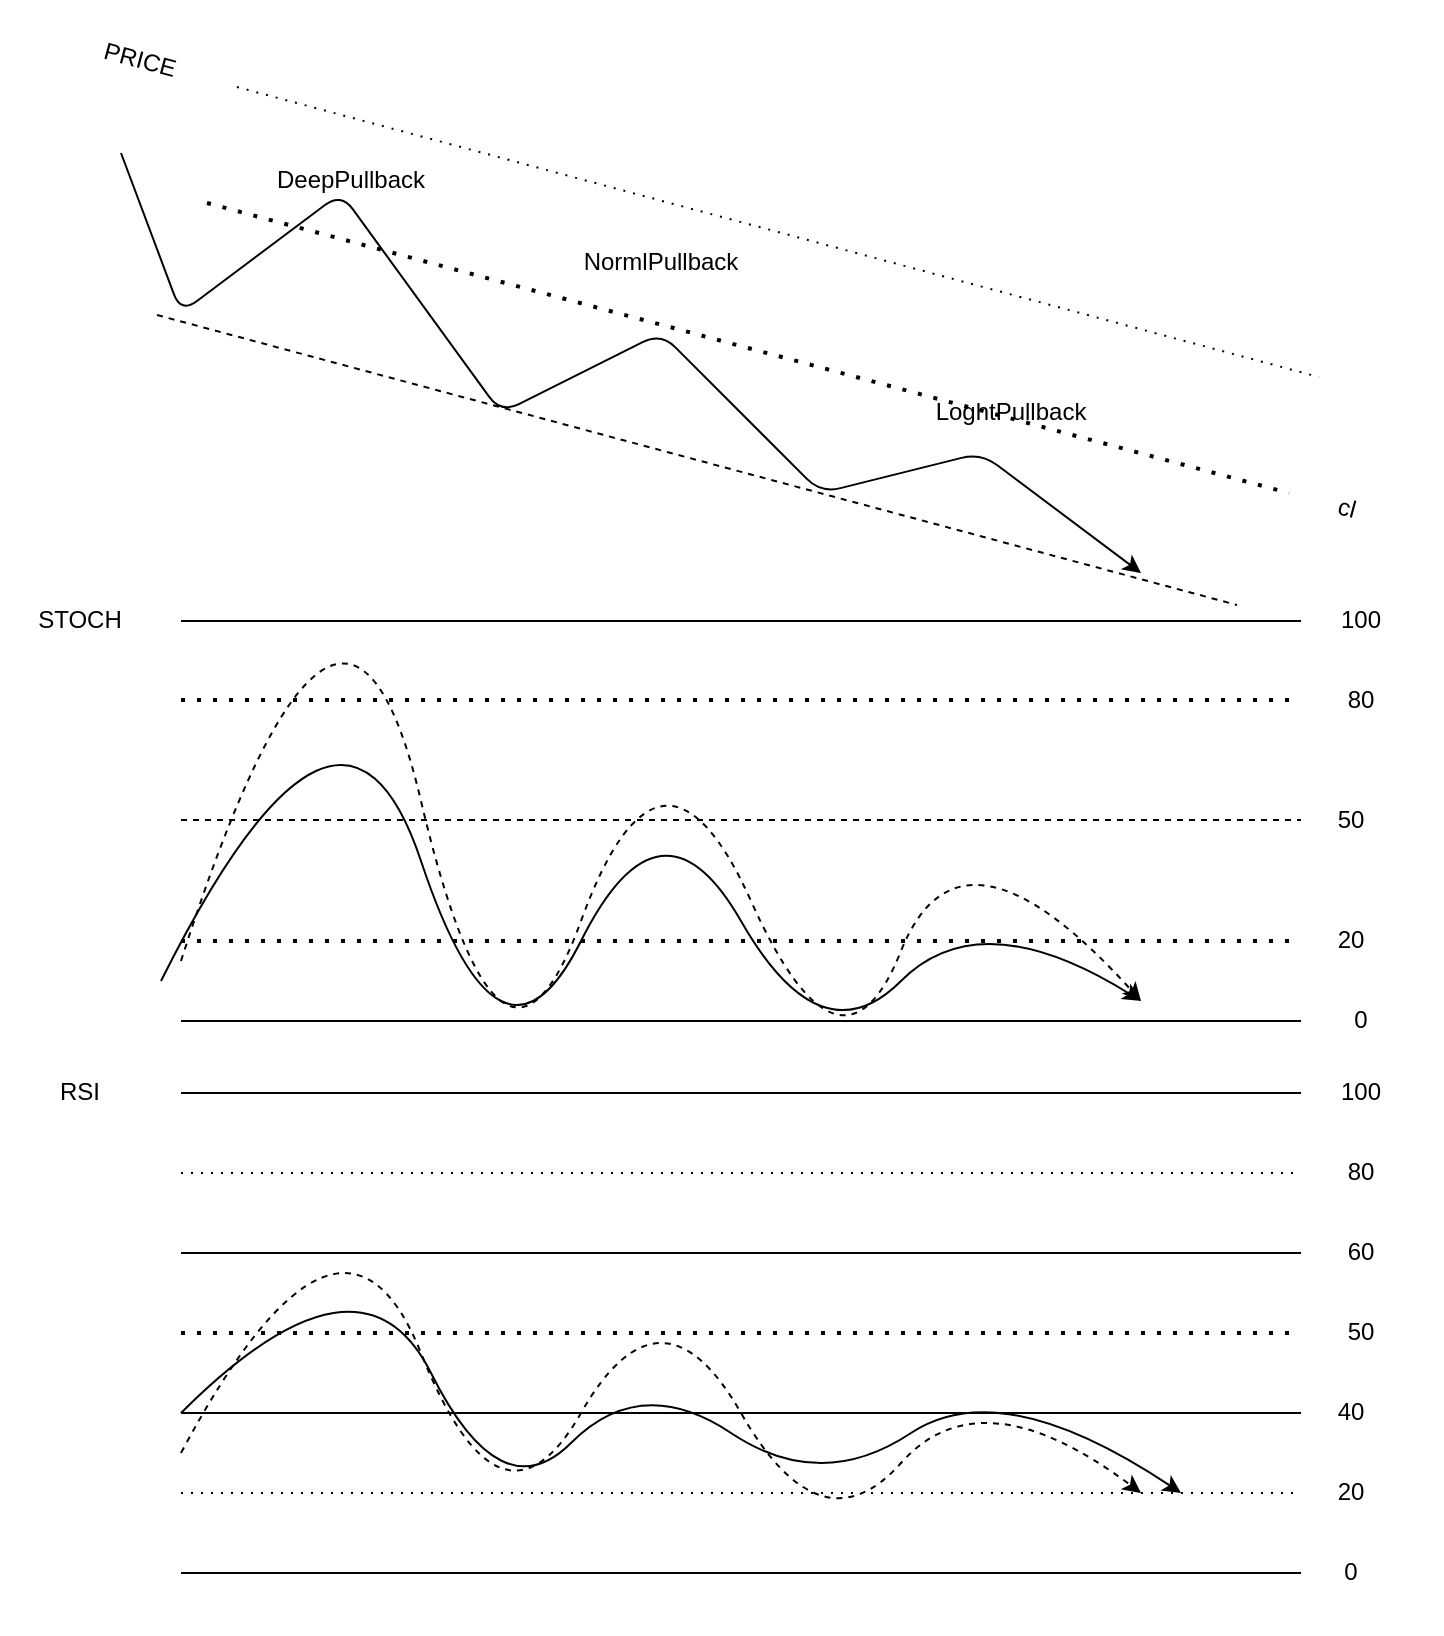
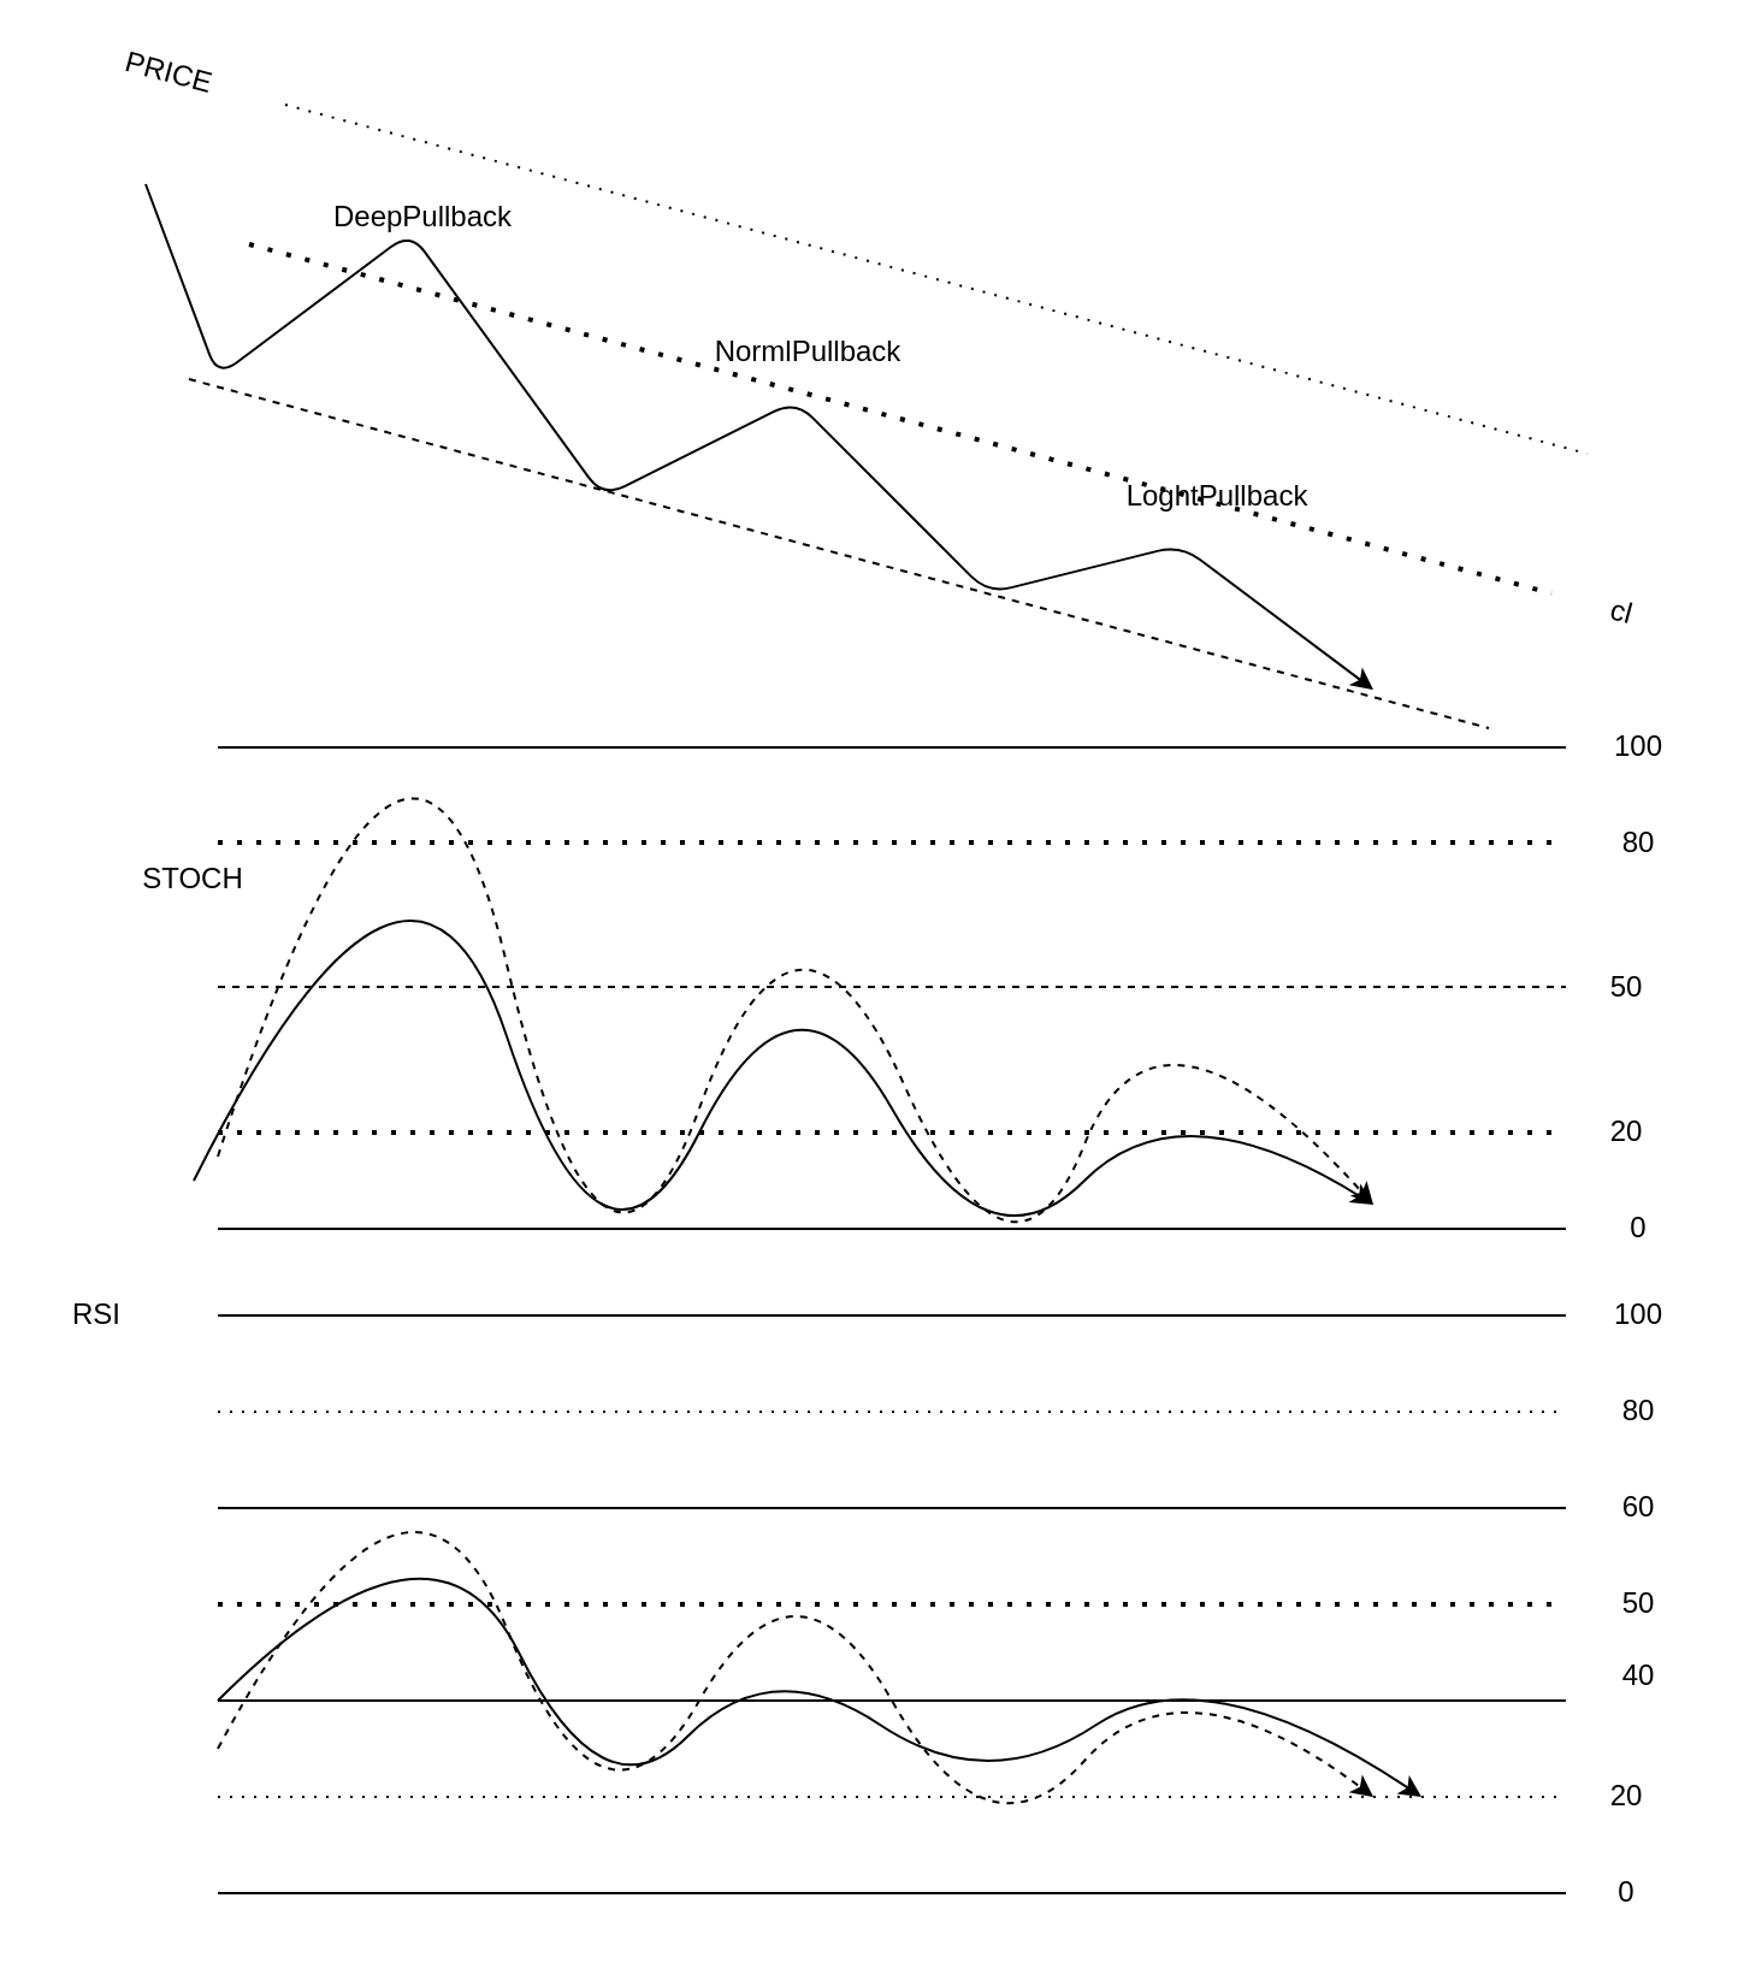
- <mxCell id="43" value="NormlPullback" style="text;html=1;align=center;verticalAlign=middle;resizable=0;points=[];autosize=1;strokeColor=none;" vertex="1" parent="1"><mxGeometry x="285" y="121" width="90" height="20" as="geometry" /></mxCell>
+ <mxCell id="43" value="NormlPullback" style="text;html=1;align=center;verticalAlign=middle;resizable=0;points=[];autosize=1;strokeColor=none;" vertex="1" parent="1"><mxGeometry x="290" y="136" width="90" height="20" as="geometry" /></mxCell>
- <mxCell id="13" value="STOCH" style="text;html=1;strokeColor=none;fillColor=none;align=center;verticalAlign=middle;whiteSpace=wrap;rounded=0;" parent="3" vertex="1"><mxGeometry y="70" width="40" height="20" as="geometry" /></mxCell>
+ <mxCell id="13" value="STOCH" style="text;html=1;strokeColor=none;fillColor=none;align=center;verticalAlign=middle;whiteSpace=wrap;rounded=0;" parent="3" vertex="1"><mxGeometry x="40" y="125" width="40" height="20" as="geometry" /></mxCell>
- <mxCell id="30" value="40" style="text;html=1;align=center;verticalAlign=middle;resizable=0;points=[];autosize=1;strokeColor=none;" parent="17" vertex="1"><mxGeometry x="640" y="160" width="30" height="20" as="geometry" /></mxCell>
+ <mxCell id="30" value="40" style="text;html=1;align=center;verticalAlign=middle;resizable=0;points=[];autosize=1;strokeColor=none;" parent="17" vertex="1"><mxGeometry x="645" y="150" width="30" height="20" as="geometry" /></mxCell>
